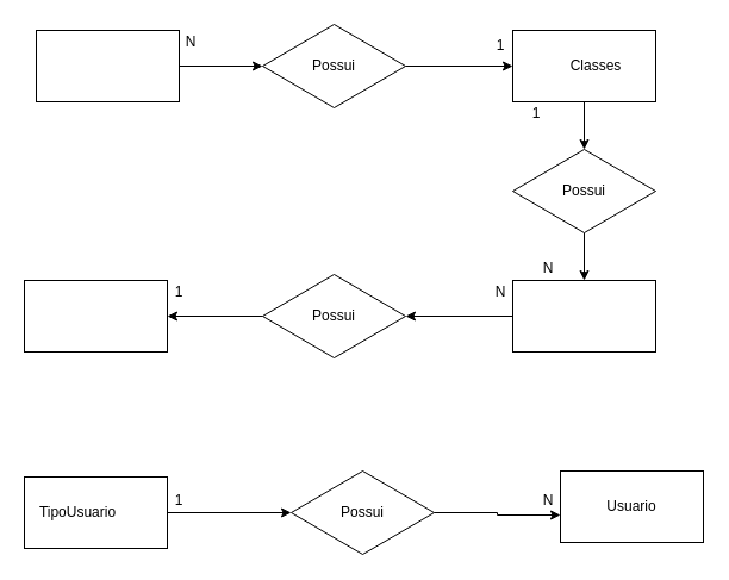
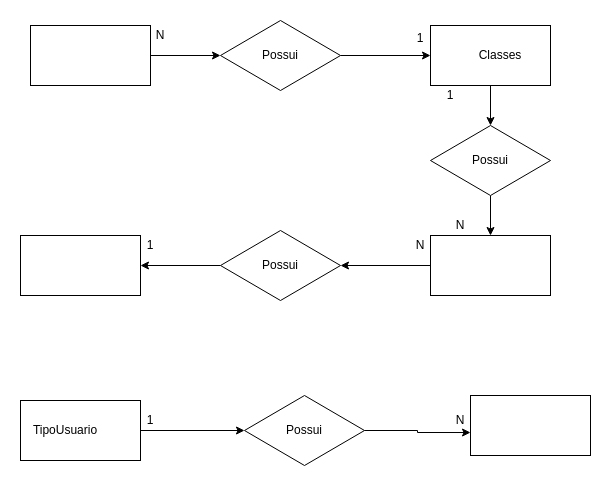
- <mxCell id="29" value="Usuario" style="text;html=1;strokeColor=none;fillColor=none;align=center;verticalAlign=middle;whiteSpace=wrap;rounded=0;" vertex="1" parent="1"><mxGeometry x="510" y="415" width="40" height="20" as="geometry" /></mxCell>
